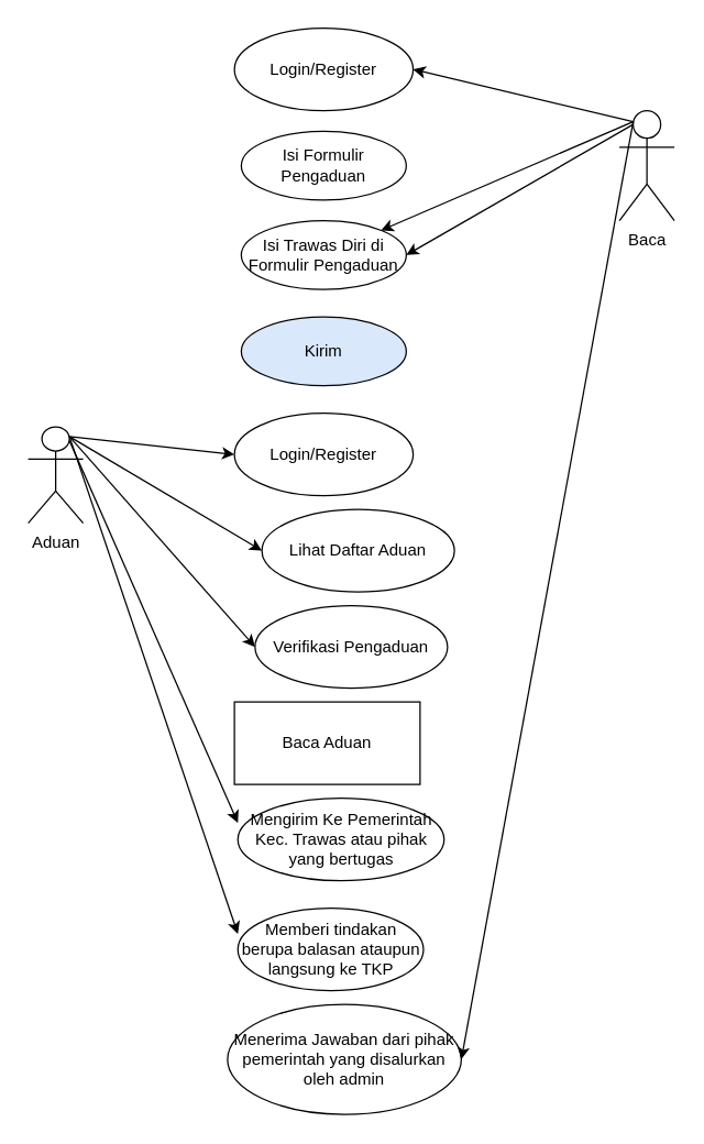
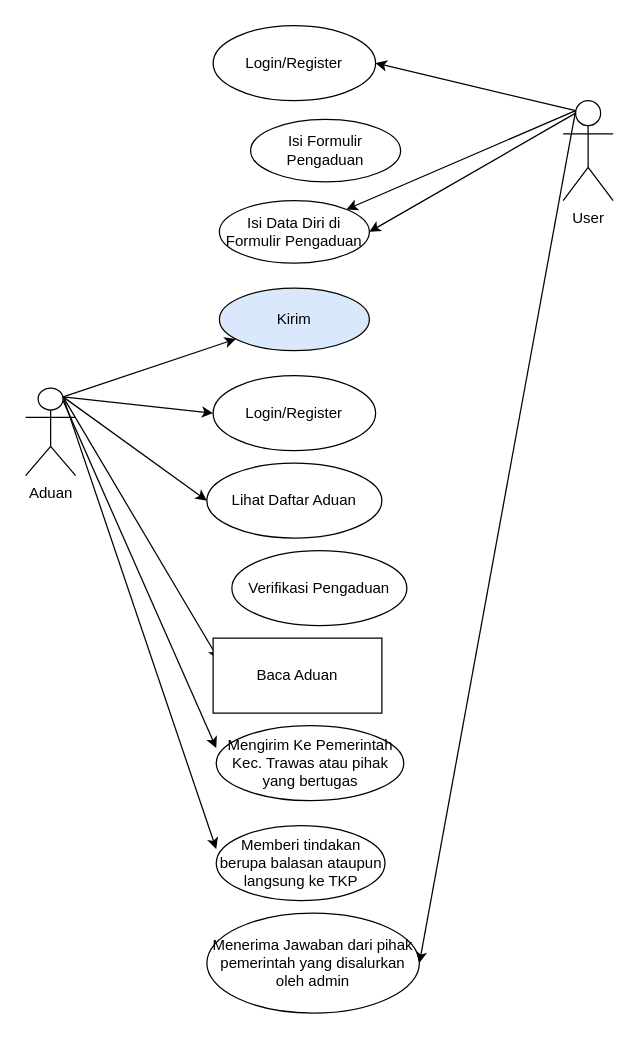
- <mxCell id="7" value="Isi Formulir Pengaduan" style="ellipse;whiteSpace=wrap;html=1;" vertex="1" parent="1"><mxGeometry x="175" y="95" width="120" height="50" as="geometry" /></mxCell>
+ <mxCell id="7" value="Isi Formulir Pengaduan" style="ellipse;whiteSpace=wrap;html=1;" vertex="1" parent="1"><mxGeometry x="200" y="95" width="120" height="50" as="geometry" /></mxCell>
- <mxCell id="2" value="Baca" style="shape=umlActor;verticalLabelPosition=bottom;verticalAlign=top;html=1;outlineConnect=0;" vertex="1" parent="1"><mxGeometry x="450" y="80" width="40" height="80" as="geometry" /></mxCell>
+ <mxCell id="2" value="User" style="shape=umlActor;verticalLabelPosition=bottom;verticalAlign=top;html=1;outlineConnect=0;" vertex="1" parent="1"><mxGeometry x="450" y="80" width="40" height="80" as="geometry" /></mxCell>
- <mxCell id="15" value="Isi Trawas Diri di Formulir Pengaduan" style="ellipse;whiteSpace=wrap;html=1;" vertex="1" parent="1"><mxGeometry x="175" y="160" width="120" height="50" as="geometry" /></mxCell>
+ <mxCell id="15" value="Isi Data Diri di Formulir Pengaduan" style="ellipse;whiteSpace=wrap;html=1;" vertex="1" parent="1"><mxGeometry x="175" y="160" width="120" height="50" as="geometry" /></mxCell>
- <mxCell id="16" value="" style="endArrow=classic;html=1;rounded=0;exitX=0.75;exitY=0.1;exitDx=0;exitDy=0;exitPerimeter=0;entryX=0;entryY=0.5;entryDx=0;entryDy=0;" edge="1" parent="1" source="3" target="17"><mxGeometry width="50" height="50" relative="1" as="geometry"><mxPoint x="200" y="520" as="sourcePoint" /><mxPoint x="170" y="470" as="targetPoint" /></mxGeometry></mxCell>
+ <mxCell id="16" value="" style="endArrow=classic;html=1;rounded=0;exitX=0.75;exitY=0.1;exitDx=0;exitDy=0;exitPerimeter=0;" edge="1" parent="1" source="3" target="9"><mxGeometry width="50" height="50" relative="1" as="geometry"><mxPoint x="200" y="520" as="sourcePoint" /><mxPoint x="170" y="470" as="targetPoint" /></mxGeometry></mxCell>
- <mxCell id="13" value="Lihat Daftar Aduan" style="ellipse;whiteSpace=wrap;html=1;" vertex="1" parent="1"><mxGeometry x="190" y="370" width="140" height="60" as="geometry" /></mxCell>
+ <mxCell id="13" value="Lihat Daftar Aduan" style="ellipse;whiteSpace=wrap;html=1;" vertex="1" parent="1"><mxGeometry x="165" y="370" width="140" height="60" as="geometry" /></mxCell>
+ <mxCell id="18" value="" style="endArrow=classic;html=1;rounded=0;exitX=0.75;exitY=0.1;exitDx=0;exitDy=0;exitPerimeter=0;entryX=0.033;entryY=0.283;entryDx=0;entryDy=0;entryPerimeter=0;" edge="1" parent="1" source="3" target="19"><mxGeometry width="50" height="50" relative="1" as="geometry"><mxPoint x="350" y="350" as="sourcePoint" /><mxPoint x="170" y="530" as="targetPoint" /><Array as="points" /></mxGeometry></mxCell>
